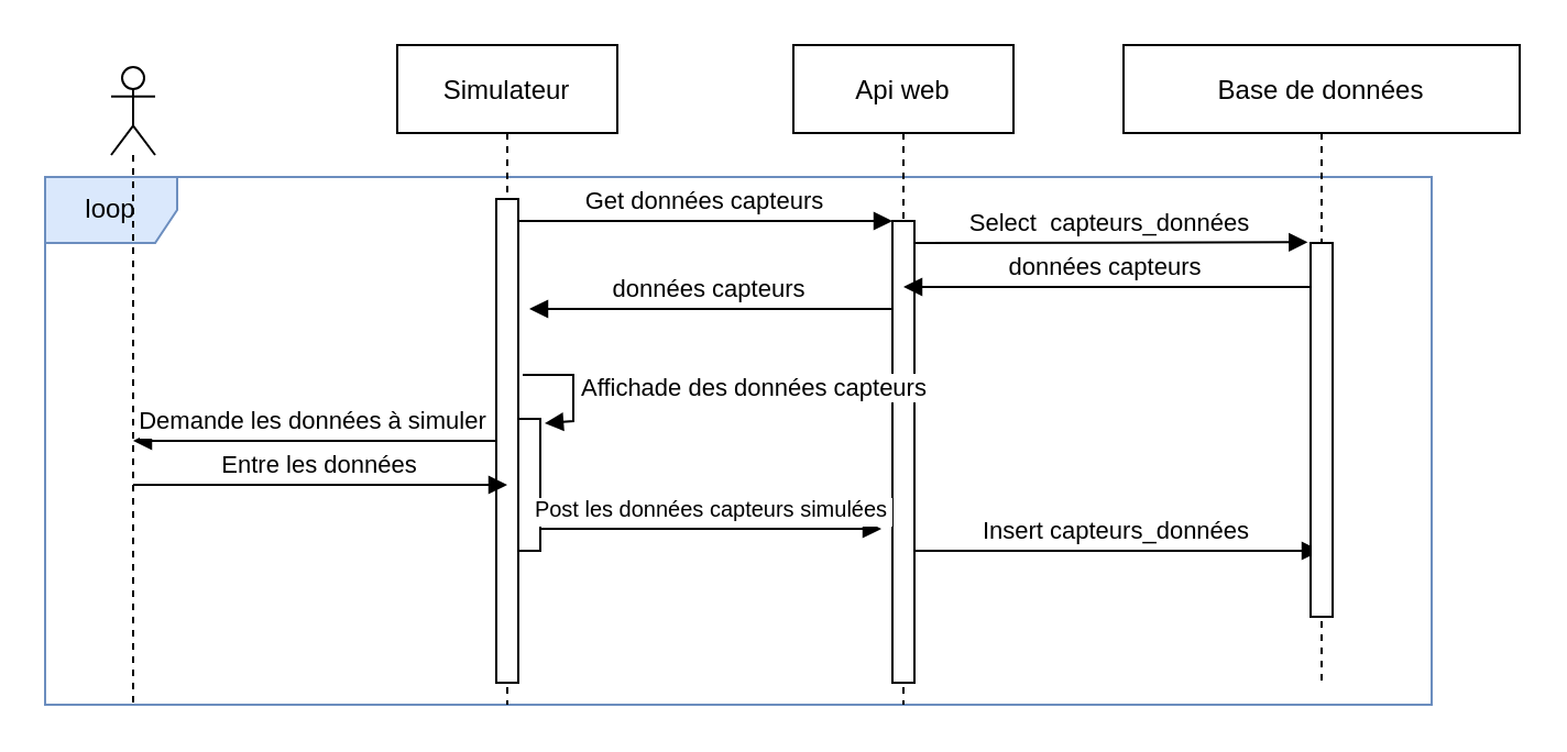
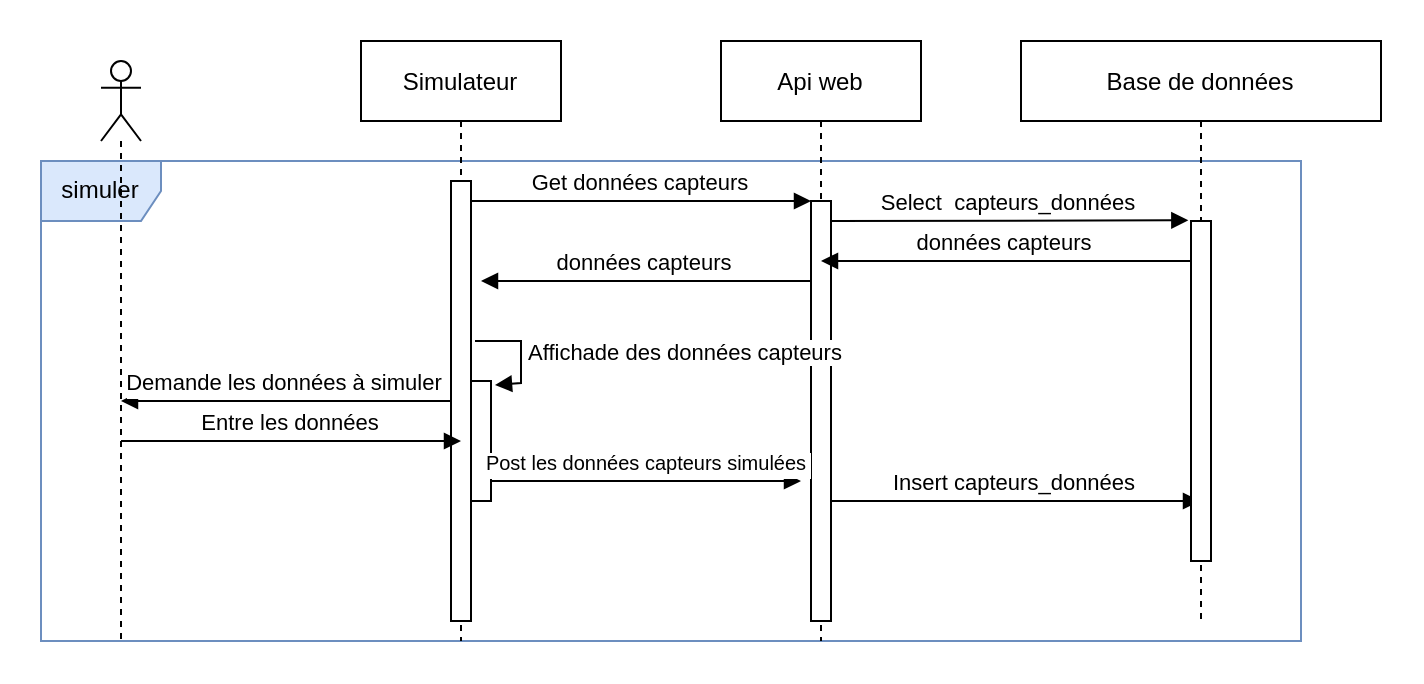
- <mxCell id="2" value="loop" style="shape=umlFrame;whiteSpace=wrap;html=1;fillColor=#dae8fc;strokeColor=#6c8ebf;" vertex="1" parent="1"><mxGeometry x="20" y="80" width="630" height="240" as="geometry" /></mxCell>
+ <mxCell id="2" value="simuler" style="shape=umlFrame;whiteSpace=wrap;html=1;fillColor=#dae8fc;strokeColor=#6c8ebf;" vertex="1" parent="1"><mxGeometry x="20" y="80" width="630" height="240" as="geometry" /></mxCell>
